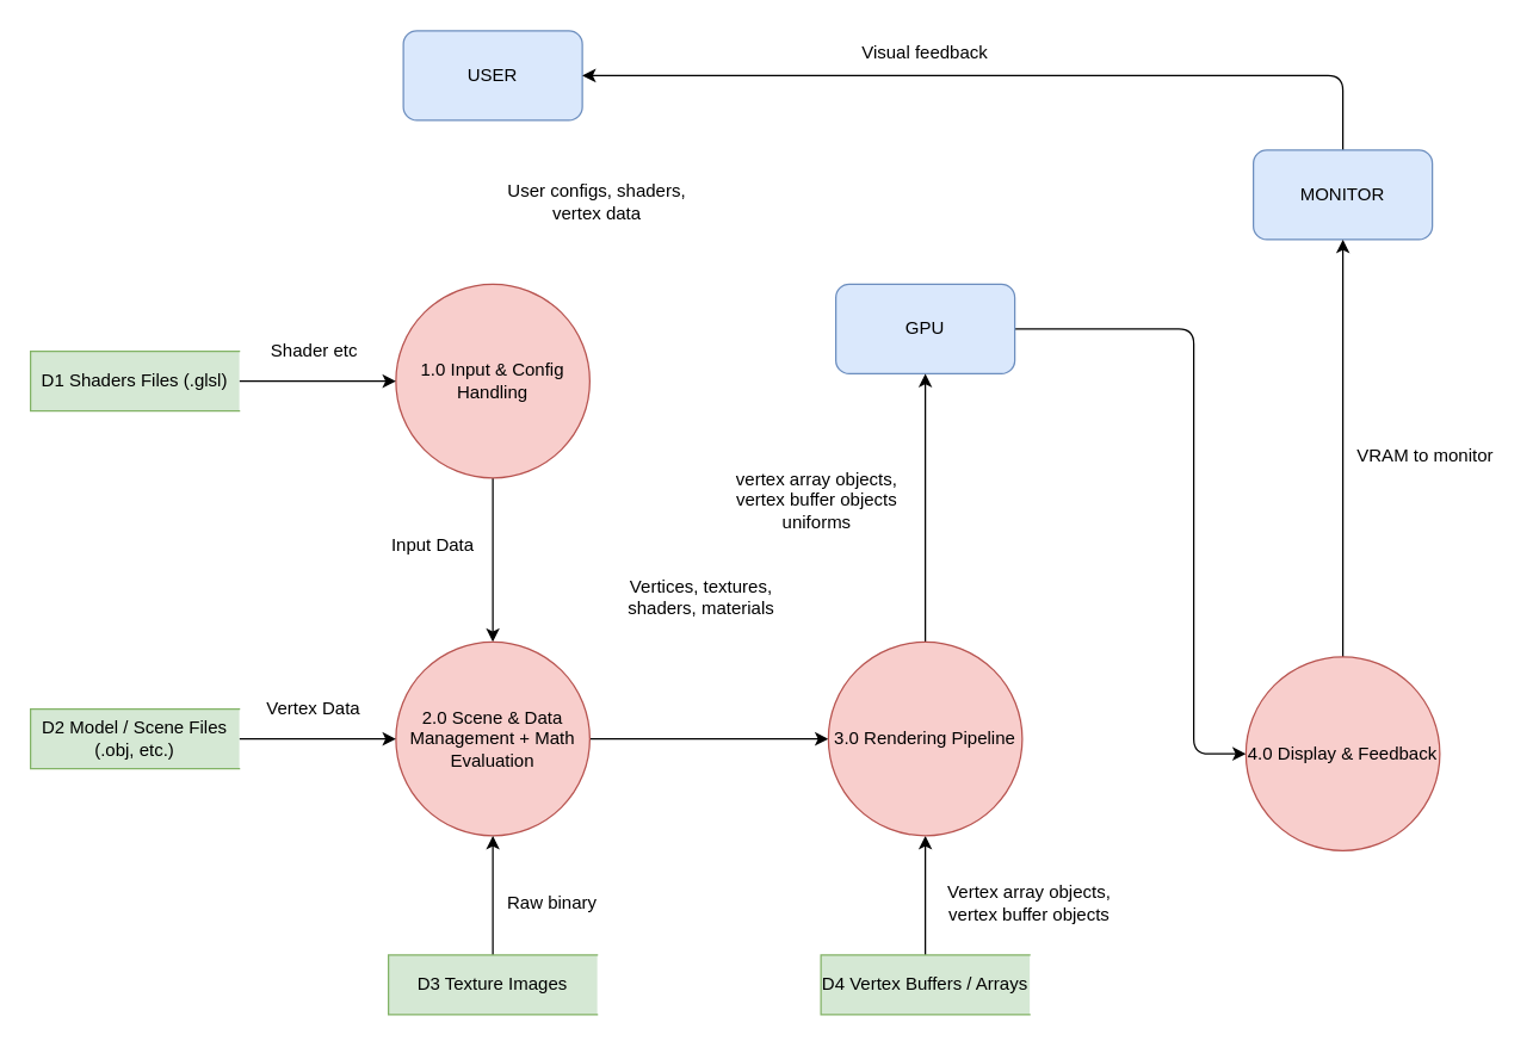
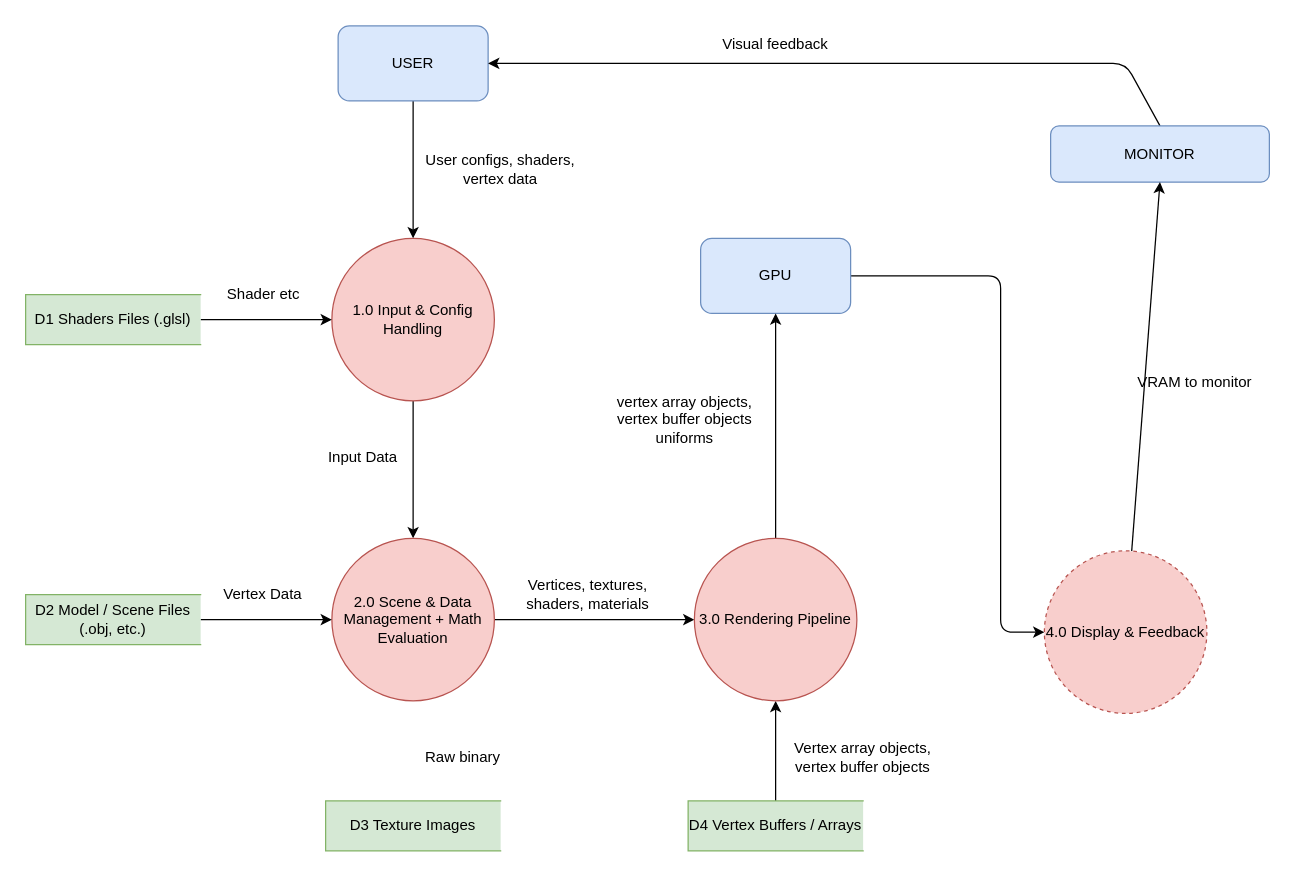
- <mxCell id="11" value="MONITOR" style="rounded=1;whiteSpace=wrap;html=1;fillColor=#dae8fc;strokeColor=#6c8ebf;" vertex="1" parent="1"><mxGeometry x="840" y="100" width="120" height="60" as="geometry" /></mxCell>
+ <mxCell id="11" value="MONITOR" style="rounded=1;whiteSpace=wrap;html=1;fillColor=#dae8fc;strokeColor=#6c8ebf;" vertex="1" parent="1"><mxGeometry x="840" y="100" width="175" height="45" as="geometry" /></mxCell>
+ <mxCell id="4" style="edgeStyle=none;html=1;exitX=0.5;exitY=1;exitDx=0;exitDy=0;entryX=0.5;entryY=0;entryDx=0;entryDy=0;" edge="1" parent="1" source="5" target="3"><mxGeometry relative="1" as="geometry" /></mxCell>
- <mxCell id="29" value="Vertices, textures,&lt;div&gt;shaders, materials&lt;/div&gt;" style="text;strokeColor=none;align=center;fillColor=none;html=1;verticalAlign=middle;whiteSpace=wrap;rounded=0;" vertex="1" parent="1"><mxGeometry x="400" y="385" width="140" height="30" as="geometry" /></mxCell>
+ <mxCell id="29" value="Vertices, textures,&lt;div&gt;shaders, materials&lt;/div&gt;" style="text;strokeColor=none;align=center;fillColor=none;html=1;verticalAlign=middle;whiteSpace=wrap;rounded=0;" vertex="1" parent="1"><mxGeometry x="400" y="460" width="140" height="30" as="geometry" /></mxCell>
- <mxCell id="17" value="4.0 Display &amp;amp; Feedback" style="ellipse;whiteSpace=wrap;html=1;aspect=fixed;fillColor=#f8cecc;strokeColor=#b85450;" vertex="1" parent="1"><mxGeometry x="835" y="440" width="130" height="130" as="geometry" /></mxCell>
+ <mxCell id="17" value="4.0 Display &amp;amp; Feedback" style="ellipse;whiteSpace=wrap;html=1;aspect=fixed;fillColor=#f8cecc;strokeColor=#b85450;dashed=1;" vertex="1" parent="1"><mxGeometry x="835" y="440" width="130" height="130" as="geometry" /></mxCell>
- <mxCell id="18" style="edgeStyle=none;html=1;entryX=0.5;entryY=1;entryDx=0;entryDy=0;" edge="1" parent="1" source="19" target="13"><mxGeometry relative="1" as="geometry" /></mxCell>
